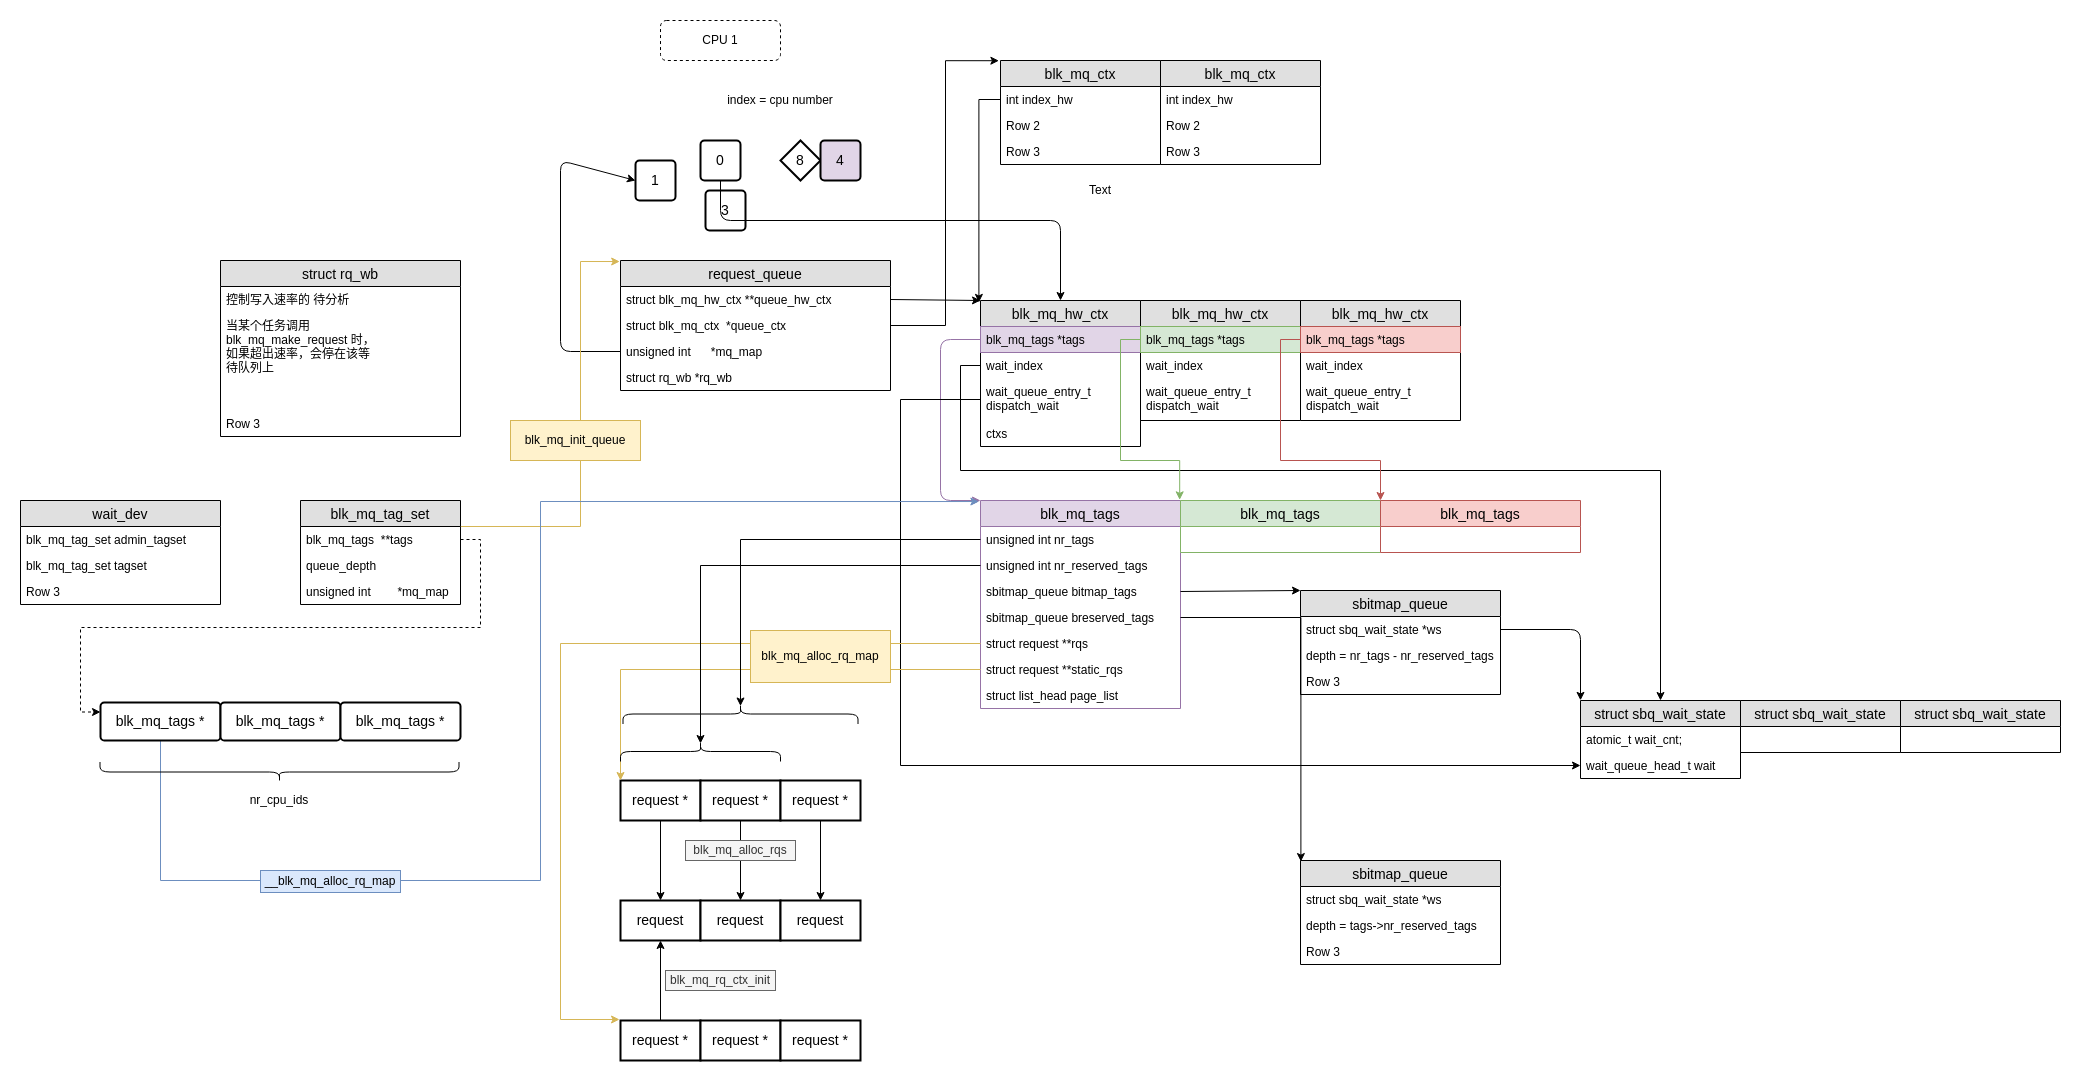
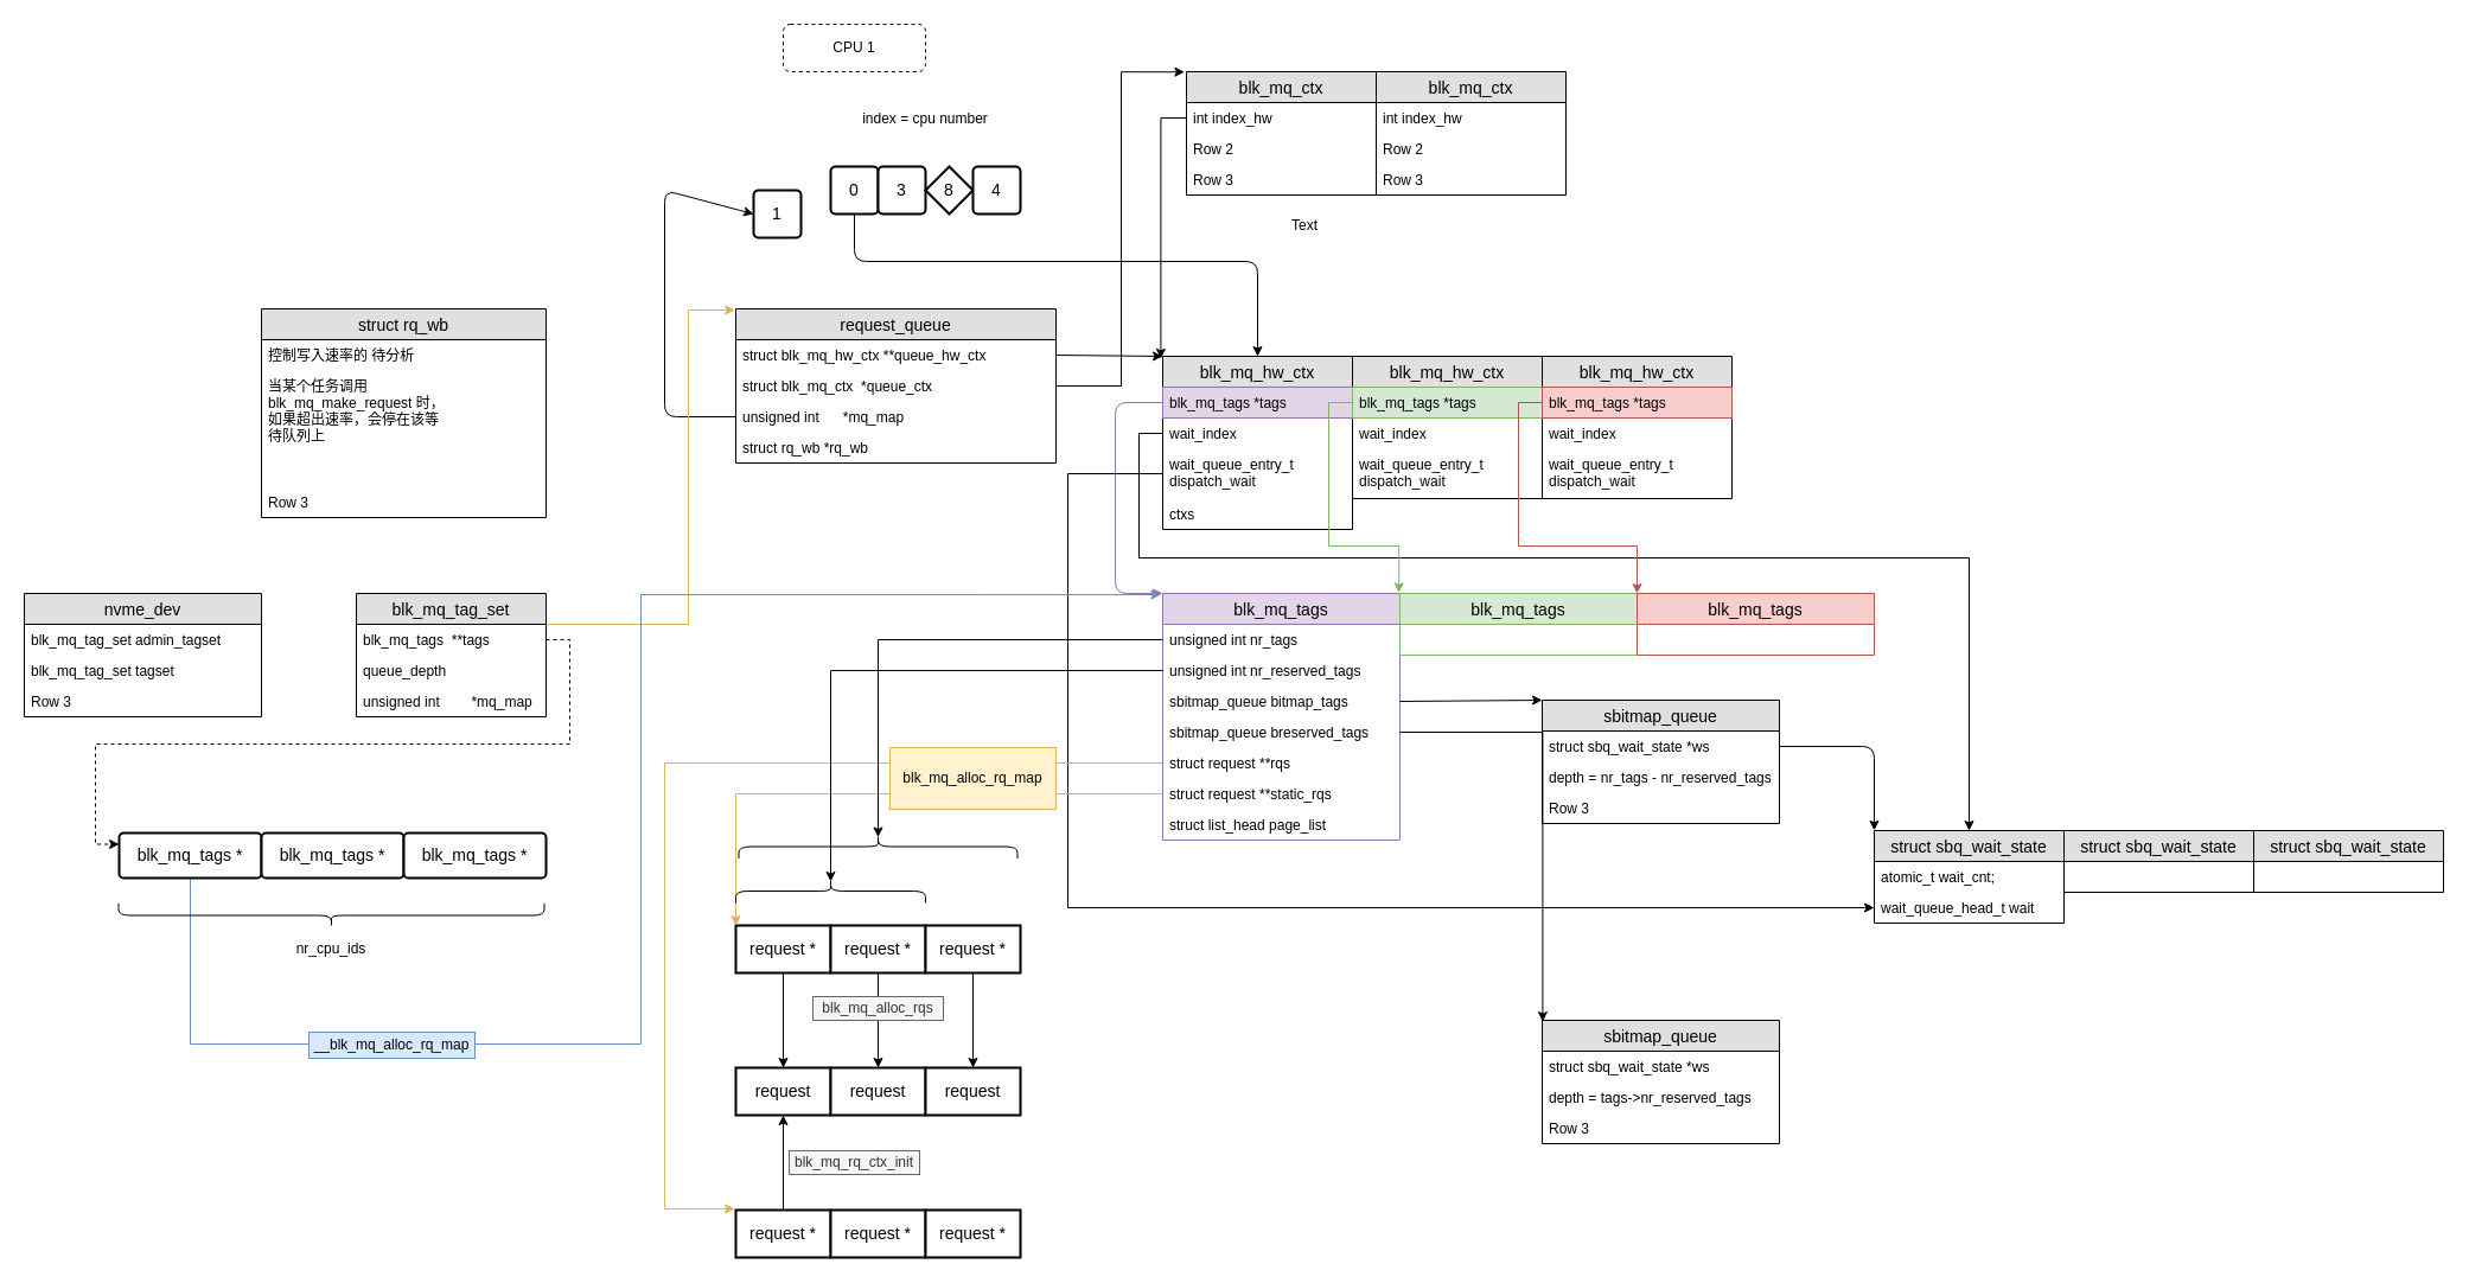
- <mxCell id="34" value="4" style="strokeWidth=2;rounded=1;arcSize=10;whiteSpace=wrap;html=1;align=center;fontSize=14;fillColor=#e1d5e7;" parent="1" vertex="1"><mxGeometry x="820" width="40" height="40" as="geometry" y="140" /></mxCell>
+ <mxCell id="34" value="4" style="strokeWidth=2;rounded=1;arcSize=10;whiteSpace=wrap;html=1;align=center;fontSize=14;" parent="1" vertex="1"><mxGeometry x="820" width="40" height="40" as="geometry" y="140" /></mxCell>
- <mxCell id="32" value="3" style="strokeWidth=2;rounded=1;arcSize=10;whiteSpace=wrap;html=1;align=center;fontSize=14;" parent="1" vertex="1"><mxGeometry x="705" y="190" width="40" height="40" as="geometry" /></mxCell>
+ <mxCell id="32" value="3" style="strokeWidth=2;rounded=1;arcSize=10;whiteSpace=wrap;html=1;align=center;fontSize=14;" parent="1" vertex="1"><mxGeometry x="740" width="40" height="40" as="geometry" y="140" /></mxCell>
- <mxCell id="99" value="blk_mq_init_queue" style="text;html=1;strokeColor=#d6b656;fillColor=#fff2cc;align=center;verticalAlign=middle;whiteSpace=wrap;overflow=hidden;" parent="1" vertex="1"><mxGeometry x="510" y="420" width="130" height="40" as="geometry" /></mxCell>
- <mxCell id="83" value="wait_dev" style="swimlane;fontStyle=0;childLayout=stackLayout;horizontal=1;startSize=26;fillColor=#e0e0e0;horizontalStack=0;resizeParent=1;resizeParentMax=0;resizeLast=0;collapsible=1;marginBottom=0;swimlaneFillColor=#ffffff;align=center;fontSize=14;" parent="1" vertex="1"><mxGeometry x="20" y="500" width="200" height="104" as="geometry" /></mxCell>
+ <mxCell id="83" value="nvme_dev" style="swimlane;fontStyle=0;childLayout=stackLayout;horizontal=1;startSize=26;fillColor=#e0e0e0;horizontalStack=0;resizeParent=1;resizeParentMax=0;resizeLast=0;collapsible=1;marginBottom=0;swimlaneFillColor=#ffffff;align=center;fontSize=14;" parent="1" vertex="1"><mxGeometry x="20" y="500" width="200" height="104" as="geometry" /></mxCell>
